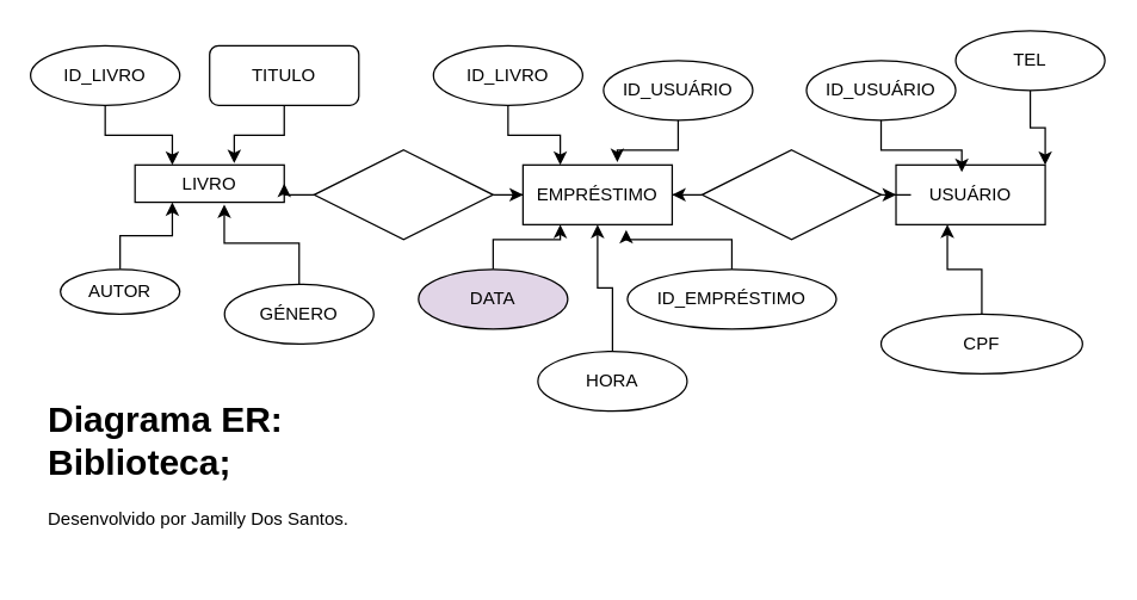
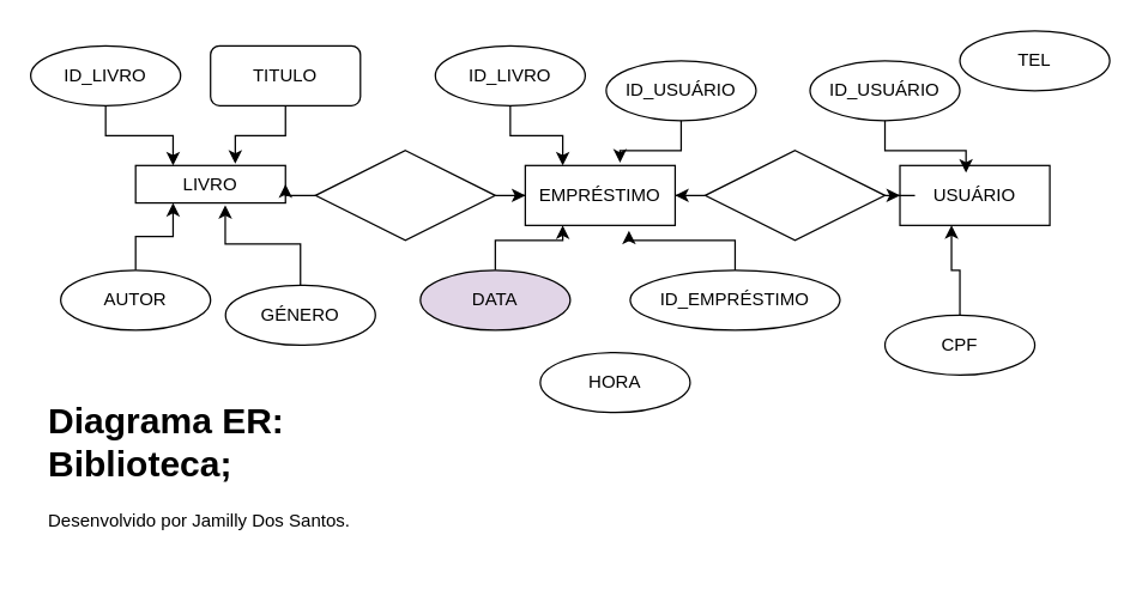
- <mxCell id="31" style="edgeStyle=orthogonalEdgeStyle;rounded=0;orthogonalLoop=1;jettySize=auto;html=1;entryX=1;entryY=0;entryDx=0;entryDy=0;" edge="1" parent="1" source="32" target="4"><mxGeometry relative="1" as="geometry" /></mxCell>
- <mxCell id="25" style="edgeStyle=orthogonalEdgeStyle;rounded=0;orthogonalLoop=1;jettySize=auto;html=1;entryX=0.5;entryY=1;entryDx=0;entryDy=0;" edge="1" parent="1" source="26" target="3"><mxGeometry relative="1" as="geometry" /></mxCell>
- <mxCell id="9" value="AUTOR" style="ellipse;whiteSpace=wrap;html=1;align=center;" vertex="1" parent="1"><mxGeometry x="40" y="180" width="80" height="30" as="geometry" /></mxCell>
+ <mxCell id="9" value="AUTOR" style="ellipse;whiteSpace=wrap;html=1;align=center;" vertex="1" parent="1"><mxGeometry x="40" y="180" width="100" height="40" as="geometry" /></mxCell>
- <mxCell id="30" value="CPF" style="ellipse;whiteSpace=wrap;html=1;align=center;" vertex="1" parent="1"><mxGeometry x="590" y="210" width="135" height="40" as="geometry" /></mxCell>
+ <mxCell id="30" value="CPF" style="ellipse;whiteSpace=wrap;html=1;align=center;" vertex="1" parent="1"><mxGeometry x="590" y="210" width="100" height="40" as="geometry" /></mxCell>
